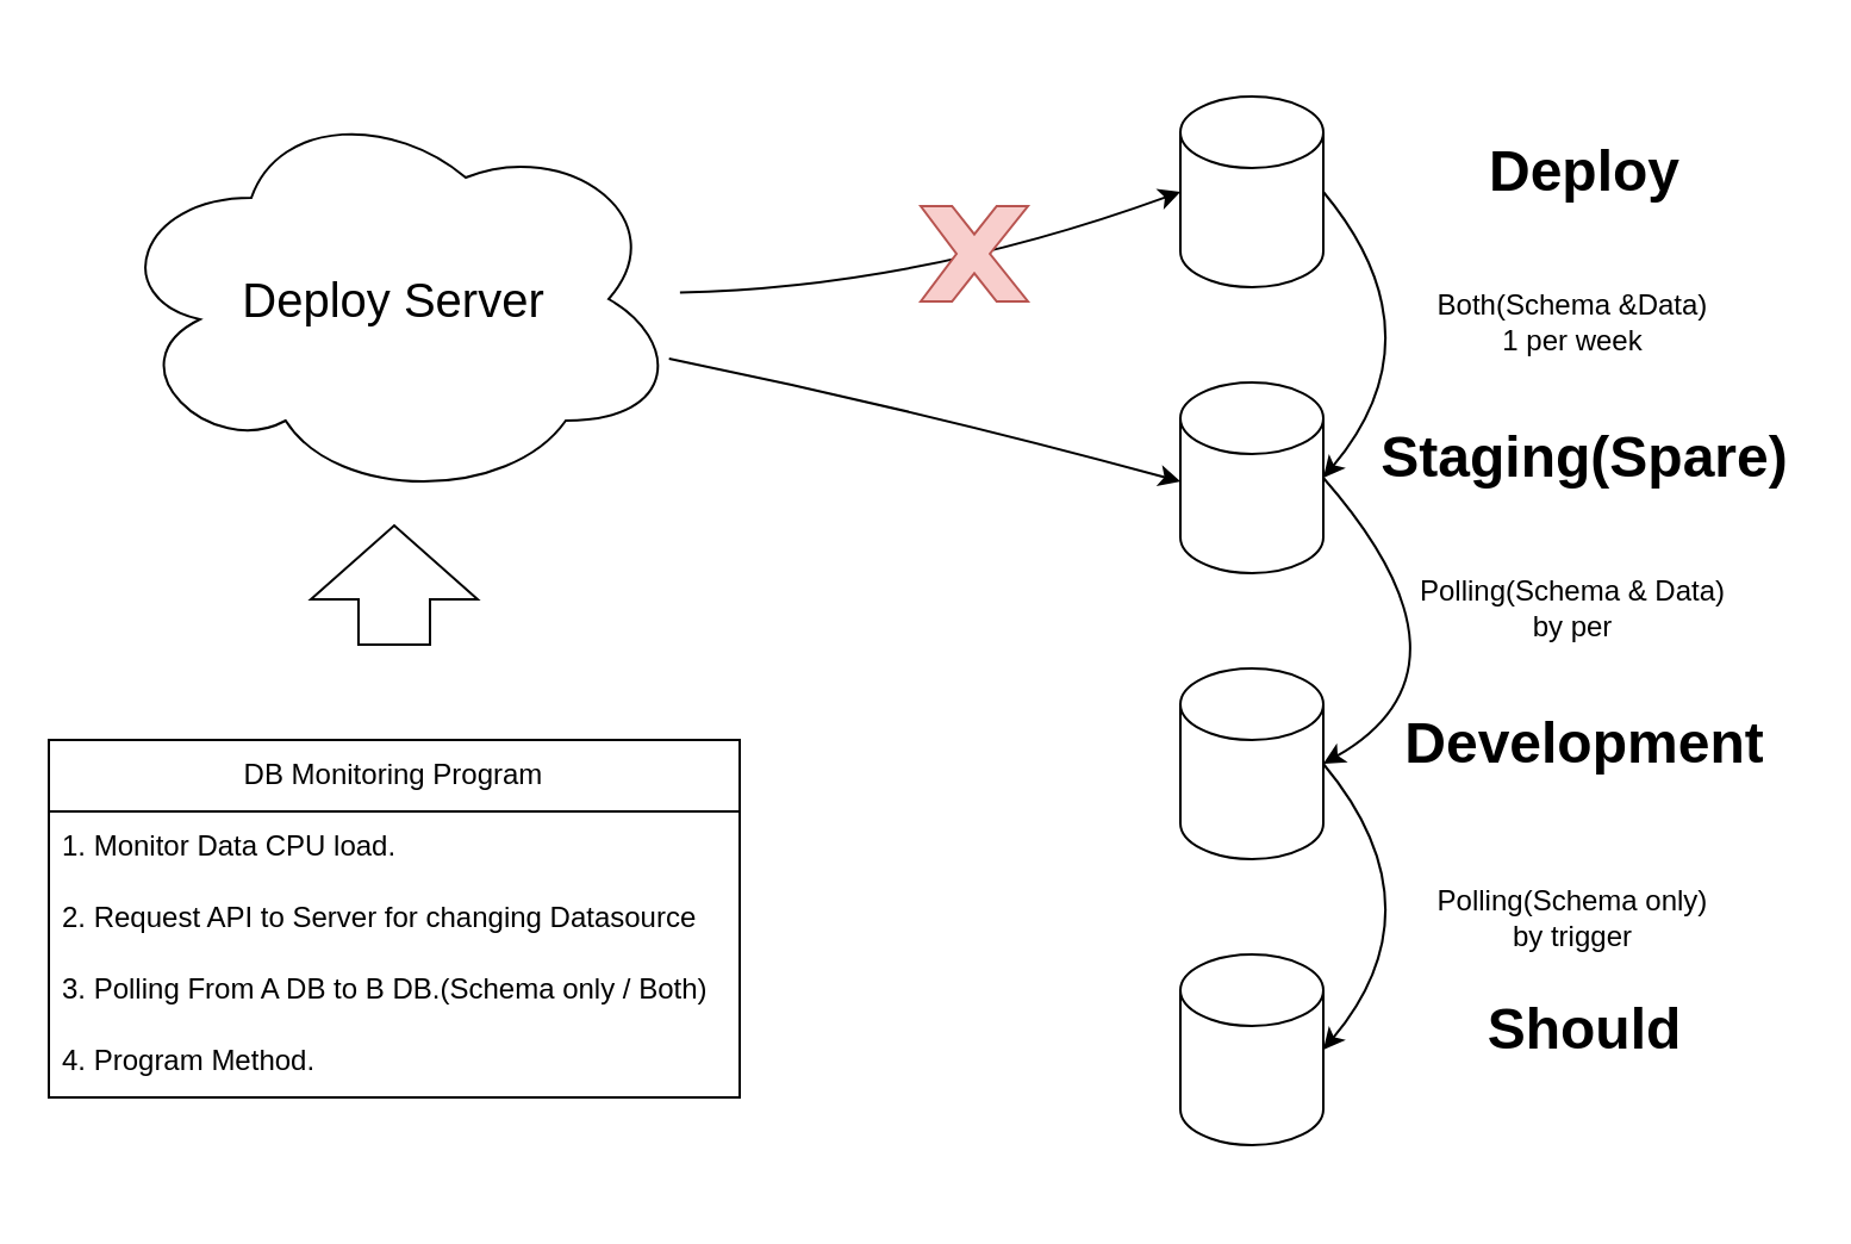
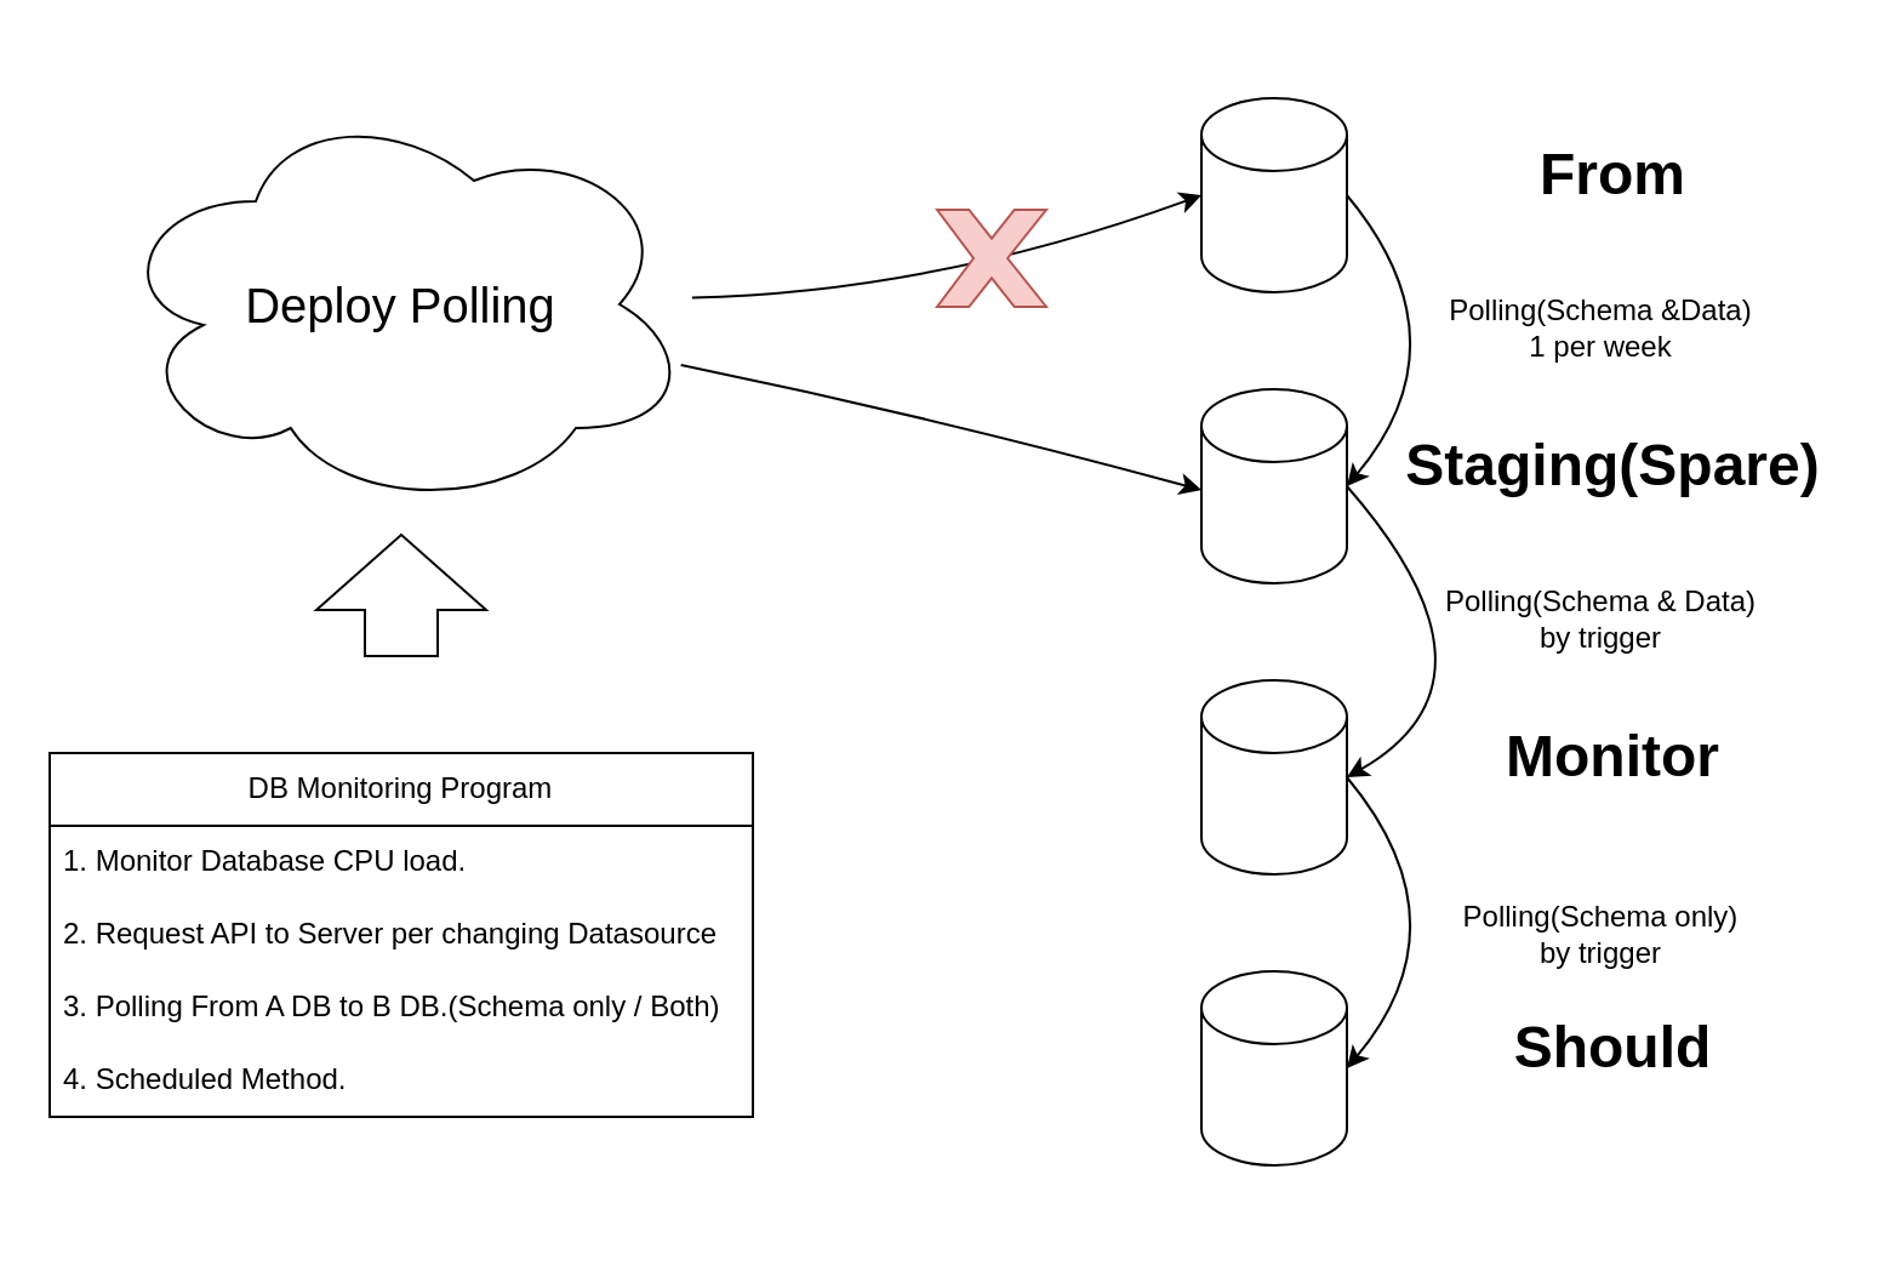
- <mxCell id="7" value="&lt;h1 style=&quot;margin-top: 0px;&quot;&gt;Deploy&lt;/h1&gt;" style="text;html=1;whiteSpace=wrap;overflow=hidden;rounded=0;align=center;verticalAlign=middle;" vertex="1" parent="1"><mxGeometry x="575" y="20" width="180" height="120" as="geometry" /></mxCell>
+ <mxCell id="7" value="&lt;h1 style=&quot;margin-top: 0px;&quot;&gt;From&lt;/h1&gt;" style="text;html=1;whiteSpace=wrap;overflow=hidden;rounded=0;align=center;verticalAlign=middle;" vertex="1" parent="1"><mxGeometry x="575" y="20" width="180" height="120" as="geometry" /></mxCell>
- <mxCell id="3" value="Deploy Server" style="ellipse;shape=cloud;whiteSpace=wrap;html=1;fontSize=20;" vertex="1" parent="1"><mxGeometry x="45" y="40" width="240" height="170" as="geometry" /></mxCell>
+ <mxCell id="3" value="Deploy Polling" style="ellipse;shape=cloud;whiteSpace=wrap;html=1;fontSize=20;" vertex="1" parent="1"><mxGeometry x="45" y="40" width="240" height="170" as="geometry" /></mxCell>
- <mxCell id="12" value="Both(Schema &amp;amp;Data)&lt;div&gt;1 per week&lt;/div&gt;" style="text;html=1;align=center;verticalAlign=middle;whiteSpace=wrap;rounded=0;" vertex="1" parent="1"><mxGeometry x="585" y="120" width="150" height="30" as="geometry" /></mxCell>
+ <mxCell id="12" value="Polling(Schema &amp;amp;Data)&lt;div&gt;1 per week&lt;/div&gt;" style="text;html=1;align=center;verticalAlign=middle;whiteSpace=wrap;rounded=0;" vertex="1" parent="1"><mxGeometry x="585" y="120" width="150" height="30" as="geometry" /></mxCell>
- <mxCell id="15" value="Polling(Schema &amp;amp; Data)&lt;div&gt;by per&lt;/div&gt;" style="text;html=1;align=center;verticalAlign=middle;whiteSpace=wrap;rounded=0;" vertex="1" parent="1"><mxGeometry x="585" y="240" width="150" height="30" as="geometry" /></mxCell>
+ <mxCell id="15" value="Polling(Schema &amp;amp; Data)&lt;div&gt;by trigger&lt;/div&gt;" style="text;html=1;align=center;verticalAlign=middle;whiteSpace=wrap;rounded=0;" vertex="1" parent="1"><mxGeometry x="585" y="240" width="150" height="30" as="geometry" /></mxCell>
- <mxCell id="9" value="&lt;h1 style=&quot;margin-top: 0px;&quot;&gt;Development&lt;/h1&gt;" style="text;html=1;whiteSpace=wrap;overflow=hidden;rounded=0;align=center;verticalAlign=middle;" vertex="1" parent="1"><mxGeometry x="575" y="260" width="180" height="120" as="geometry" /></mxCell>
+ <mxCell id="9" value="&lt;h1 style=&quot;margin-top: 0px;&quot;&gt;Monitor&lt;/h1&gt;" style="text;html=1;whiteSpace=wrap;overflow=hidden;rounded=0;align=center;verticalAlign=middle;" vertex="1" parent="1"><mxGeometry x="575" y="260" width="180" height="120" as="geometry" /></mxCell>
- <mxCell id="21" value="1. Monitor Data CPU load." style="text;strokeColor=none;fillColor=none;align=left;verticalAlign=middle;spacingLeft=4;spacingRight=4;overflow=hidden;points=[[0,0.5],[1,0.5]];portConstraint=eastwest;rotatable=0;whiteSpace=wrap;html=1;" vertex="1" parent="20"><mxGeometry y="30" width="290" height="30" as="geometry" /></mxCell>
+ <mxCell id="21" value="1. Monitor Database CPU load." style="text;strokeColor=none;fillColor=none;align=left;verticalAlign=middle;spacingLeft=4;spacingRight=4;overflow=hidden;points=[[0,0.5],[1,0.5]];portConstraint=eastwest;rotatable=0;whiteSpace=wrap;html=1;" vertex="1" parent="20"><mxGeometry y="30" width="290" height="30" as="geometry" /></mxCell>
- <mxCell id="22" value="2. Request API to Server for changing Datasource" style="text;strokeColor=none;fillColor=none;align=left;verticalAlign=middle;spacingLeft=4;spacingRight=4;overflow=hidden;points=[[0,0.5],[1,0.5]];portConstraint=eastwest;rotatable=0;whiteSpace=wrap;html=1;" vertex="1" parent="20"><mxGeometry y="60" width="290" height="30" as="geometry" /></mxCell>
+ <mxCell id="22" value="2. Request API to Server per changing Datasource" style="text;strokeColor=none;fillColor=none;align=left;verticalAlign=middle;spacingLeft=4;spacingRight=4;overflow=hidden;points=[[0,0.5],[1,0.5]];portConstraint=eastwest;rotatable=0;whiteSpace=wrap;html=1;" vertex="1" parent="20"><mxGeometry y="60" width="290" height="30" as="geometry" /></mxCell>
- <mxCell id="24" value="4. Program Method." style="text;strokeColor=none;fillColor=none;align=left;verticalAlign=middle;spacingLeft=4;spacingRight=4;overflow=hidden;points=[[0,0.5],[1,0.5]];portConstraint=eastwest;rotatable=0;whiteSpace=wrap;html=1;" vertex="1" parent="20"><mxGeometry y="120" width="290" height="30" as="geometry" /></mxCell>
+ <mxCell id="24" value="4. Scheduled Method." style="text;strokeColor=none;fillColor=none;align=left;verticalAlign=middle;spacingLeft=4;spacingRight=4;overflow=hidden;points=[[0,0.5],[1,0.5]];portConstraint=eastwest;rotatable=0;whiteSpace=wrap;html=1;" vertex="1" parent="20"><mxGeometry y="120" width="290" height="30" as="geometry" /></mxCell>
